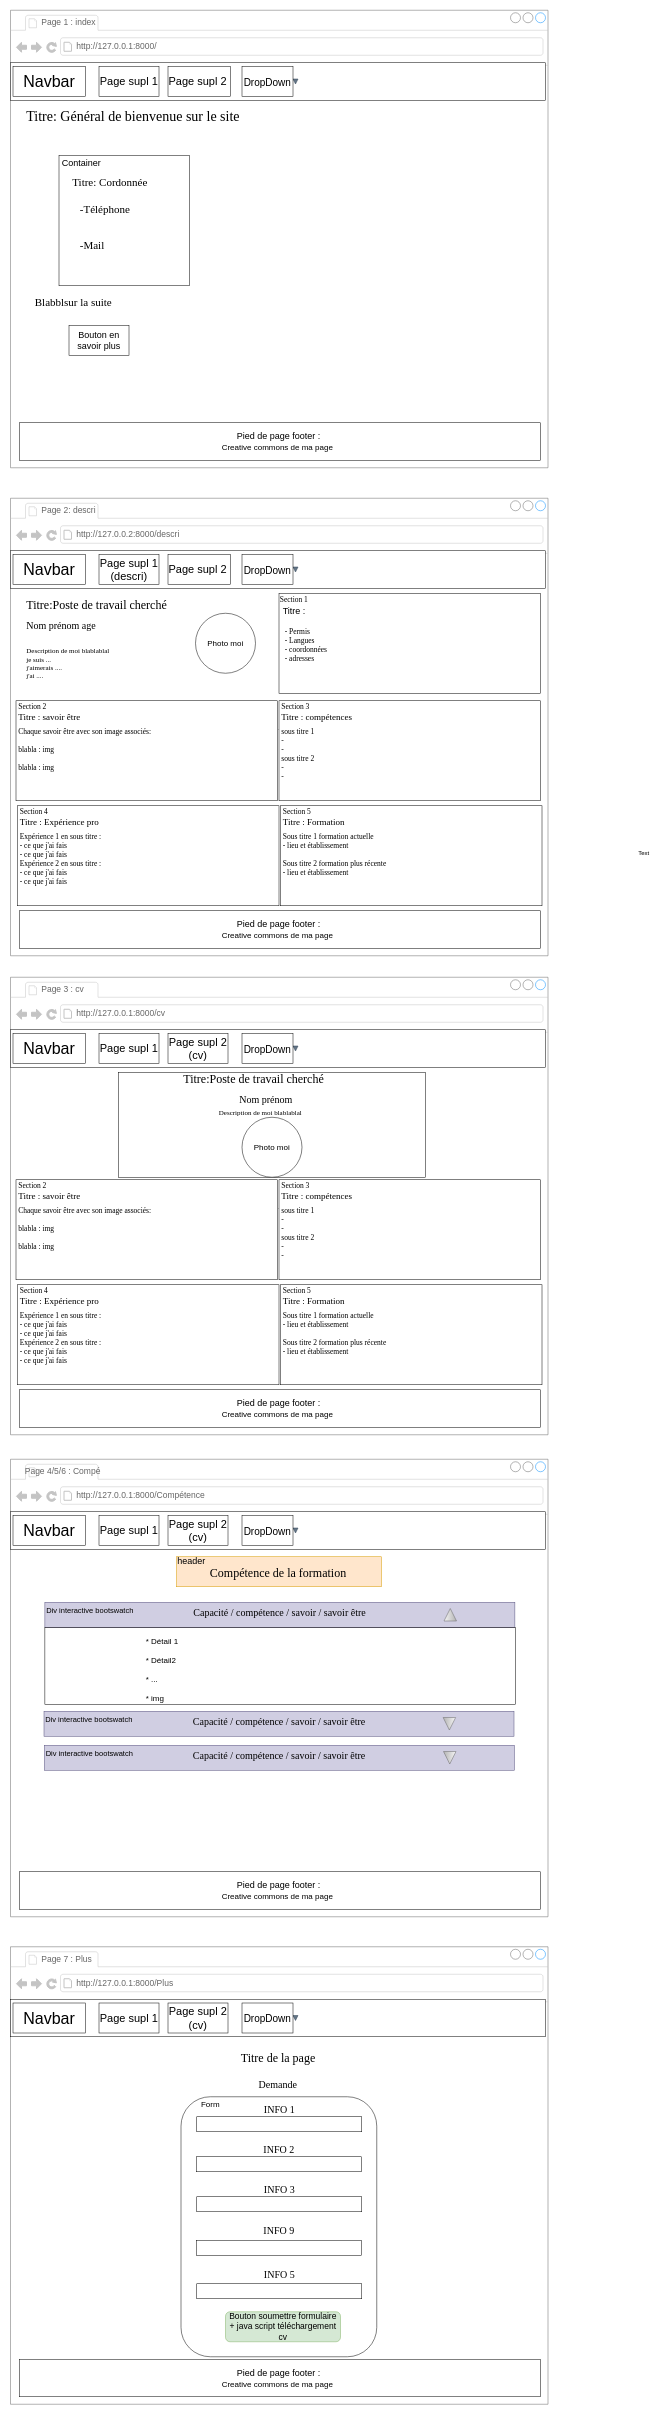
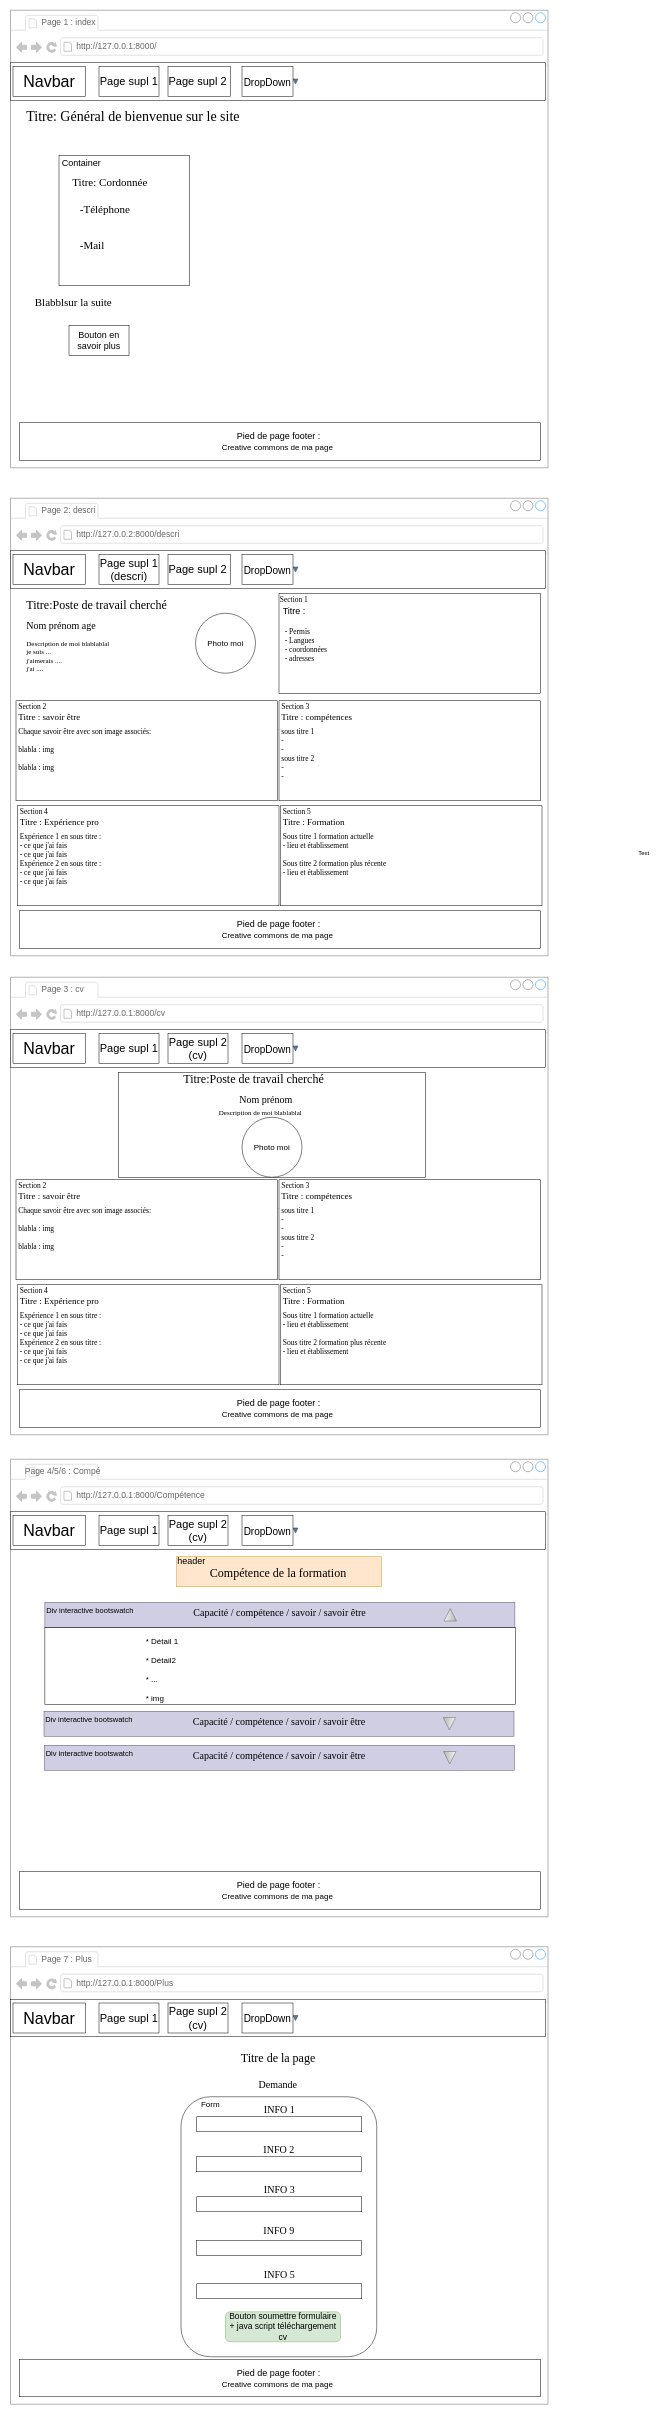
- <mxCell id="41" value="&lt;font style=&quot;font-size: 14px;&quot;&gt;Description de moi blablablal&lt;br&gt;je suis ...&lt;br&gt;j'aimerais ....&lt;br&gt;j'ai ....&lt;br&gt;&lt;/font&gt;" style="text;html=1;points=[];align=left;verticalAlign=top;spacingTop=-4;fontSize=12;fontFamily=Verdana;whiteSpace=wrap;" parent="34" vertex="1"><mxGeometry x="30" y="295" width="240" height="75" as="geometry" /></mxCell>
+ <mxCell id="41" value="&lt;font style=&quot;font-size: 14px;&quot;&gt;Description de moi blablablal&lt;br&gt;je suis ...&lt;br&gt;j'aimerais ....&lt;br&gt;j'ai ....&lt;br&gt;&lt;/font&gt;" style="text;html=1;points=[];align=left;verticalAlign=top;spacingTop=-4;fontSize=12;fontFamily=Verdana;whiteSpace=wrap;" parent="34" vertex="1"><mxGeometry x="30" y="280" width="240" height="75" as="geometry" /></mxCell>
